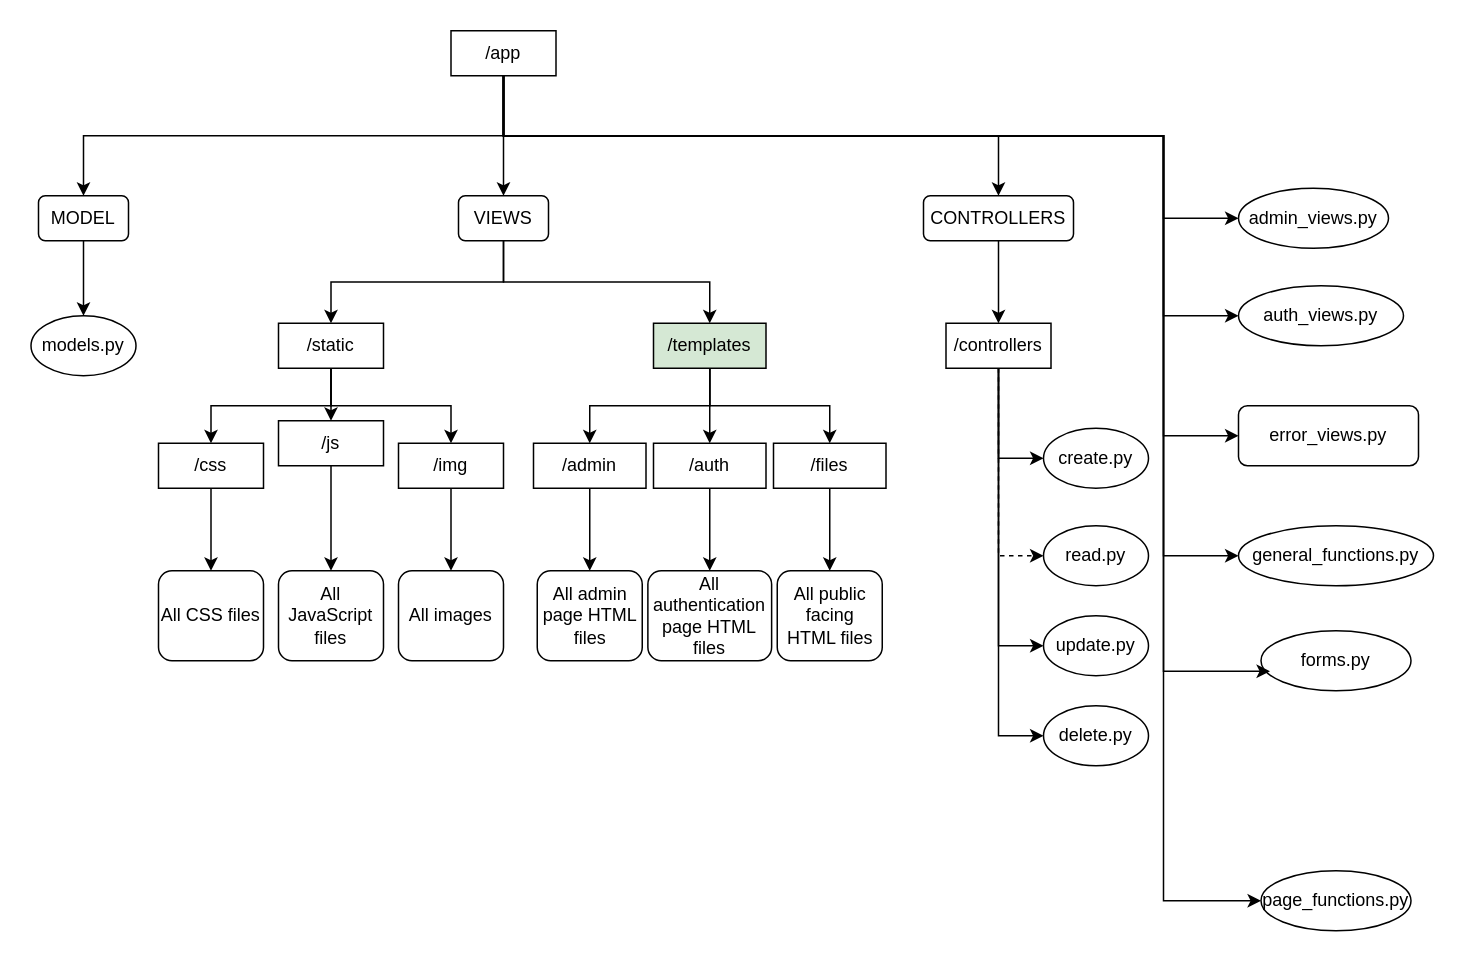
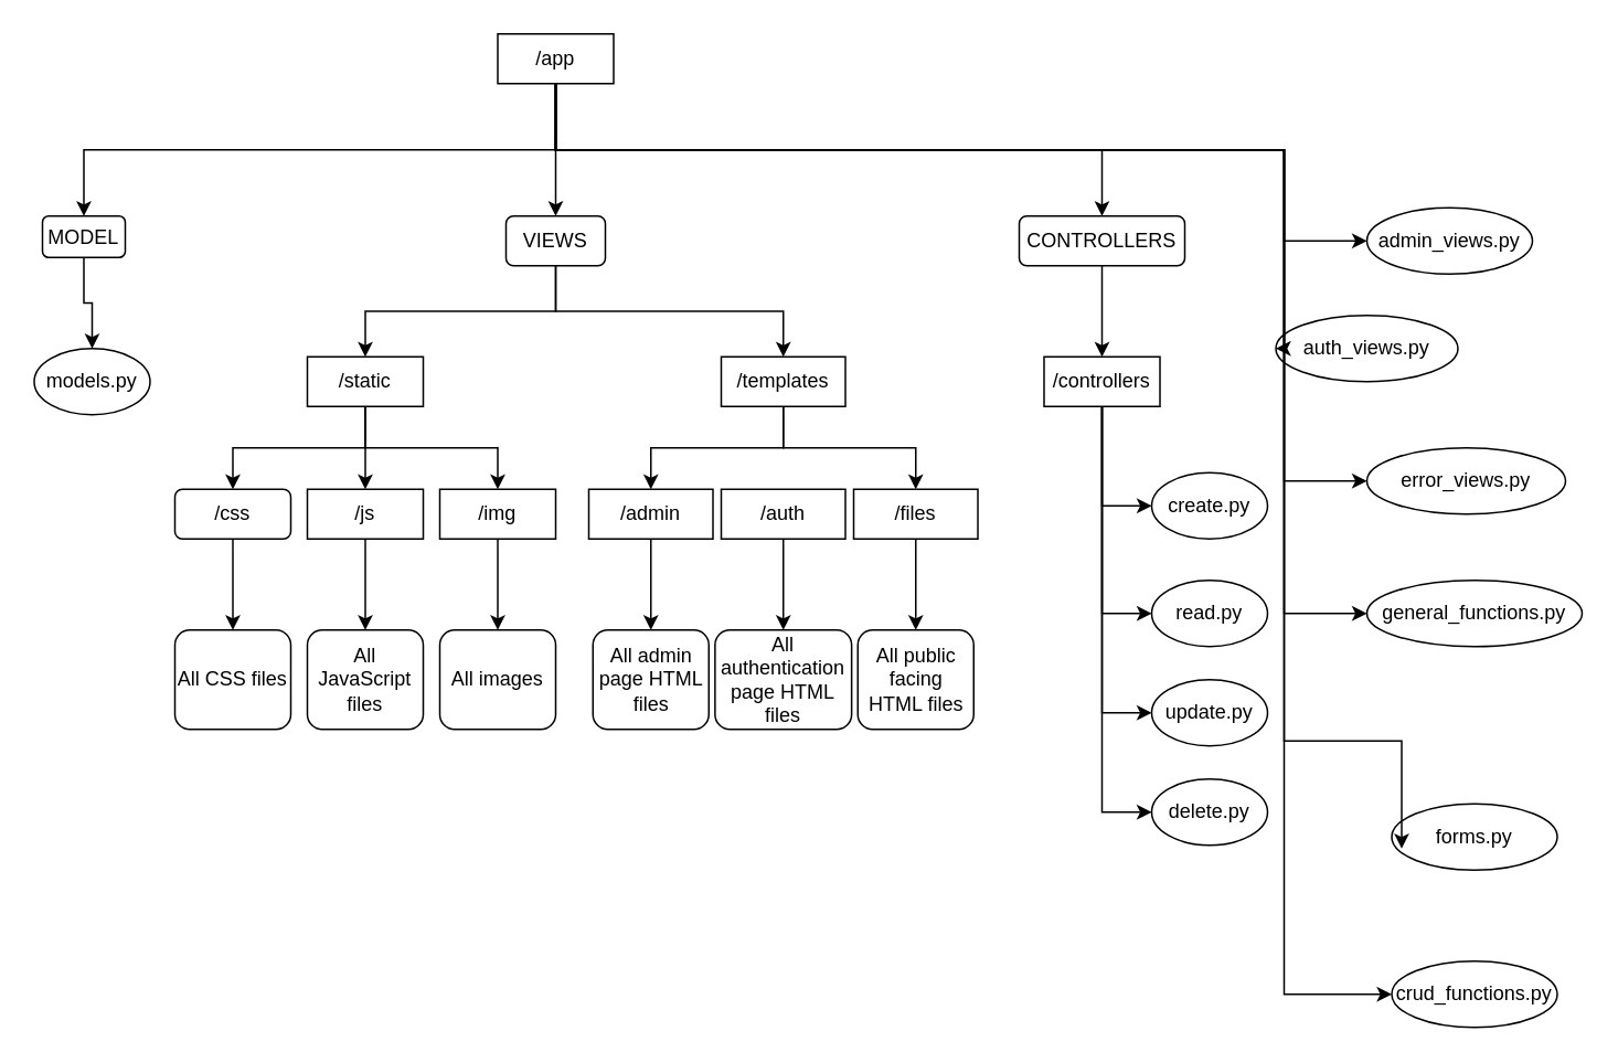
- <mxCell id="3" value="MODEL" style="rounded=1;whiteSpace=wrap;html=1;" vertex="1" parent="1"><mxGeometry x="25" y="130" width="60" height="30" as="geometry" /></mxCell>
+ <mxCell id="3" value="MODEL" style="rounded=1;whiteSpace=wrap;html=1;" vertex="1" parent="1"><mxGeometry x="25" y="130" width="50" height="25" as="geometry" /></mxCell>
- <mxCell id="30" value="auth_views.py" style="ellipse;whiteSpace=wrap;html=1;" vertex="1" parent="1"><mxGeometry x="825" y="190" width="110" height="40" as="geometry" /></mxCell>
+ <mxCell id="30" value="auth_views.py" style="ellipse;whiteSpace=wrap;html=1;" vertex="1" parent="1"><mxGeometry x="770" y="190" width="110" height="40" as="geometry" /></mxCell>
- <mxCell id="7" value="/templates" style="rounded=0;whiteSpace=wrap;html=1;fillColor=#d5e8d4;" vertex="1" parent="1"><mxGeometry x="435" y="215" width="75" height="30" as="geometry" /></mxCell>
+ <mxCell id="7" value="/templates" style="rounded=0;whiteSpace=wrap;html=1;" vertex="1" parent="1"><mxGeometry x="435" y="215" width="75" height="30" as="geometry" /></mxCell>
- <mxCell id="36" value="" style="endArrow=classic;html=1;rounded=0;exitX=0.5;exitY=1;exitDx=0;exitDy=0;entryX=0.5;entryY=0;entryDx=0;entryDy=0;" edge="1" parent="1" source="7" target="18"><mxGeometry width="50" height="50" relative="1" as="geometry"><mxPoint x="685" y="380" as="sourcePoint" /><mxPoint x="735" y="330" as="targetPoint" /></mxGeometry></mxCell>
- <mxCell id="31" value="error_views.py" style="whiteSpace=wrap;html=1;rounded=1;" vertex="1" parent="1"><mxGeometry x="825" y="270" width="120" height="40" as="geometry" /></mxCell>
+ <mxCell id="31" value="error_views.py" style="ellipse;whiteSpace=wrap;html=1;" vertex="1" parent="1"><mxGeometry x="825" y="270" width="120" height="40" as="geometry" /></mxCell>
- <mxCell id="15" value="/js" style="rounded=0;whiteSpace=wrap;html=1;" vertex="1" parent="1"><mxGeometry x="185" y="280" width="70" height="30" as="geometry" /></mxCell>
+ <mxCell id="15" value="/js" style="rounded=0;whiteSpace=wrap;html=1;" vertex="1" parent="1"><mxGeometry x="185" y="295" width="70" height="30" as="geometry" /></mxCell>
- <mxCell id="14" value="/css" style="rounded=0;whiteSpace=wrap;html=1;" vertex="1" parent="1"><mxGeometry x="105" y="295" width="70" height="30" as="geometry" /></mxCell>
+ <mxCell id="14" value="/css" style="whiteSpace=wrap;html=1;rounded=1;" vertex="1" parent="1"><mxGeometry x="105" y="295" width="70" height="30" as="geometry" /></mxCell>
- <mxCell id="50" value="" style="endArrow=classic;html=1;rounded=0;exitX=0.5;exitY=1;exitDx=0;exitDy=0;entryX=0;entryY=0.5;entryDx=0;entryDy=0;edgeStyle=orthogonalEdgeStyle;dashed=1;" edge="1" parent="1" source="8" target="11"><mxGeometry width="50" height="50" relative="1" as="geometry"><mxPoint x="455" y="380" as="sourcePoint" /><mxPoint x="505" y="330" as="targetPoint" /></mxGeometry></mxCell>
+ <mxCell id="50" value="" style="endArrow=classic;html=1;rounded=0;exitX=0.5;exitY=1;exitDx=0;exitDy=0;entryX=0;entryY=0.5;entryDx=0;entryDy=0;edgeStyle=orthogonalEdgeStyle;" edge="1" parent="1" source="8" target="11"><mxGeometry width="50" height="50" relative="1" as="geometry"><mxPoint x="455" y="380" as="sourcePoint" /><mxPoint x="505" y="330" as="targetPoint" /></mxGeometry></mxCell>
- <mxCell id="33" value="forms.py" style="ellipse;whiteSpace=wrap;html=1;" vertex="1" parent="1"><mxGeometry x="840" y="420" width="100" height="40" as="geometry" /></mxCell>
+ <mxCell id="33" value="forms.py" style="ellipse;whiteSpace=wrap;html=1;" vertex="1" parent="1"><mxGeometry x="840" y="485" width="100" height="40" as="geometry" /></mxCell>
- <mxCell id="34" value="page_functions.py" style="ellipse;whiteSpace=wrap;html=1;" vertex="1" parent="1"><mxGeometry x="840" y="580" width="100" height="40" as="geometry" /></mxCell>
+ <mxCell id="34" value="crud_functions.py" style="ellipse;whiteSpace=wrap;html=1;" vertex="1" parent="1"><mxGeometry x="840" y="580" width="100" height="40" as="geometry" /></mxCell>
